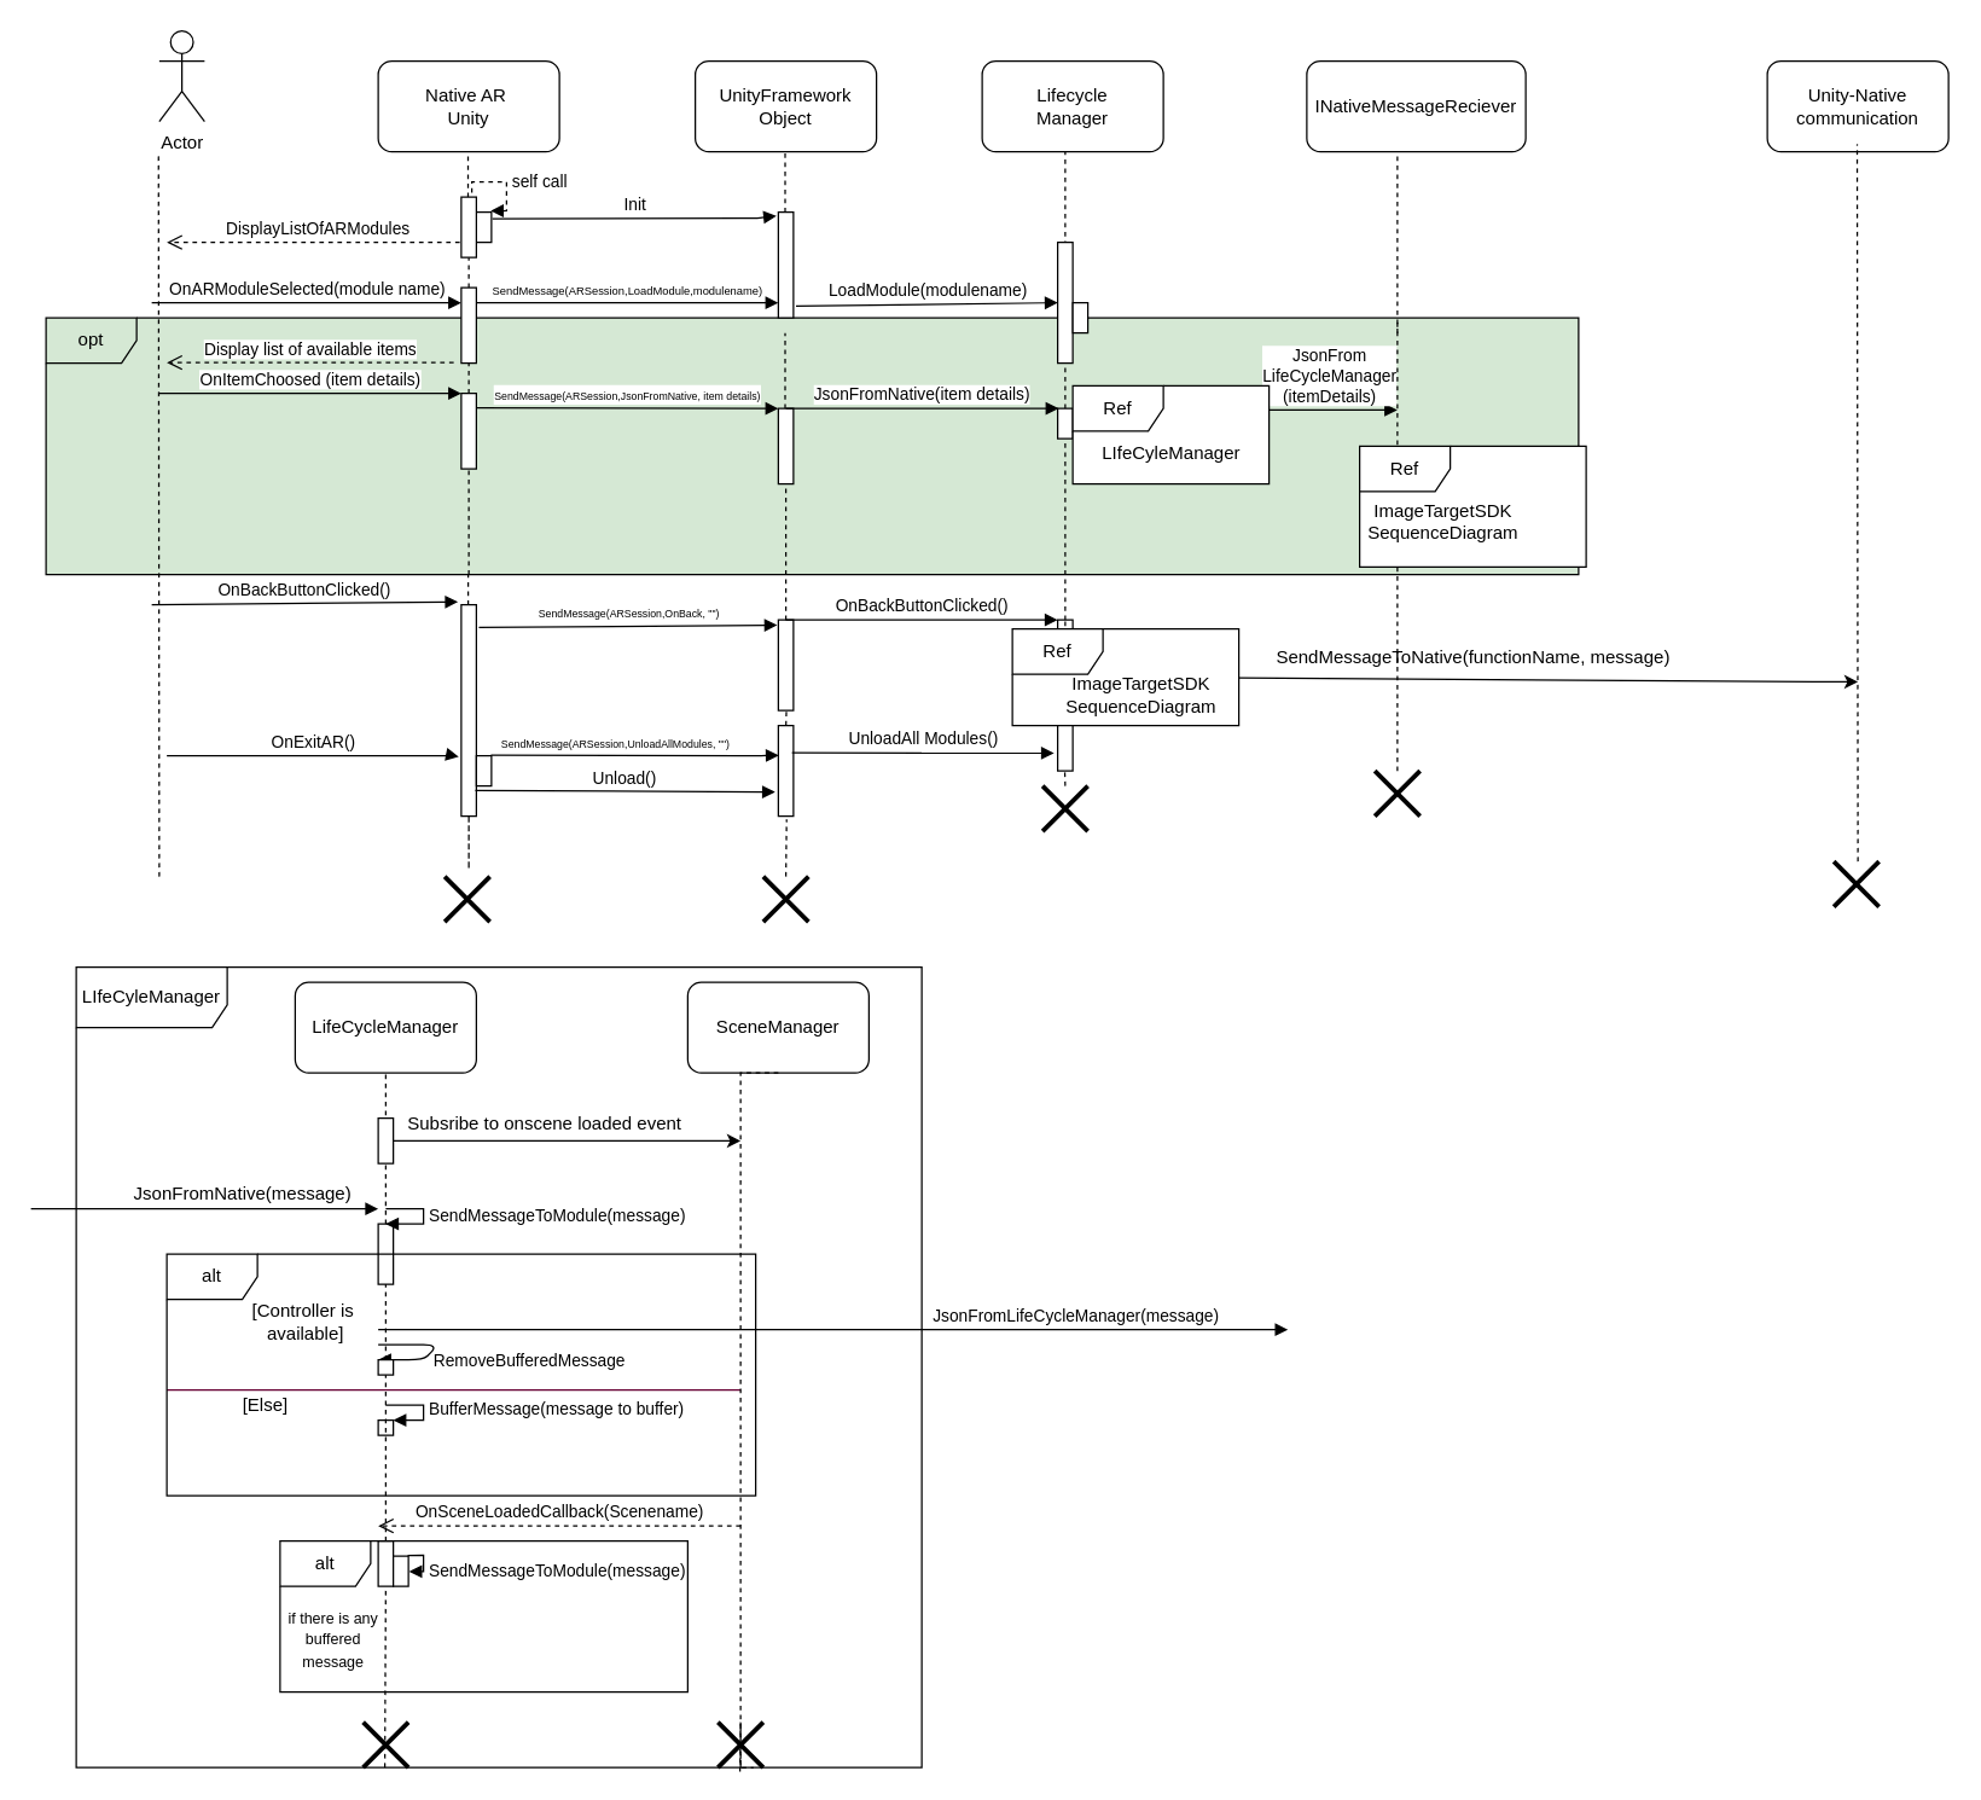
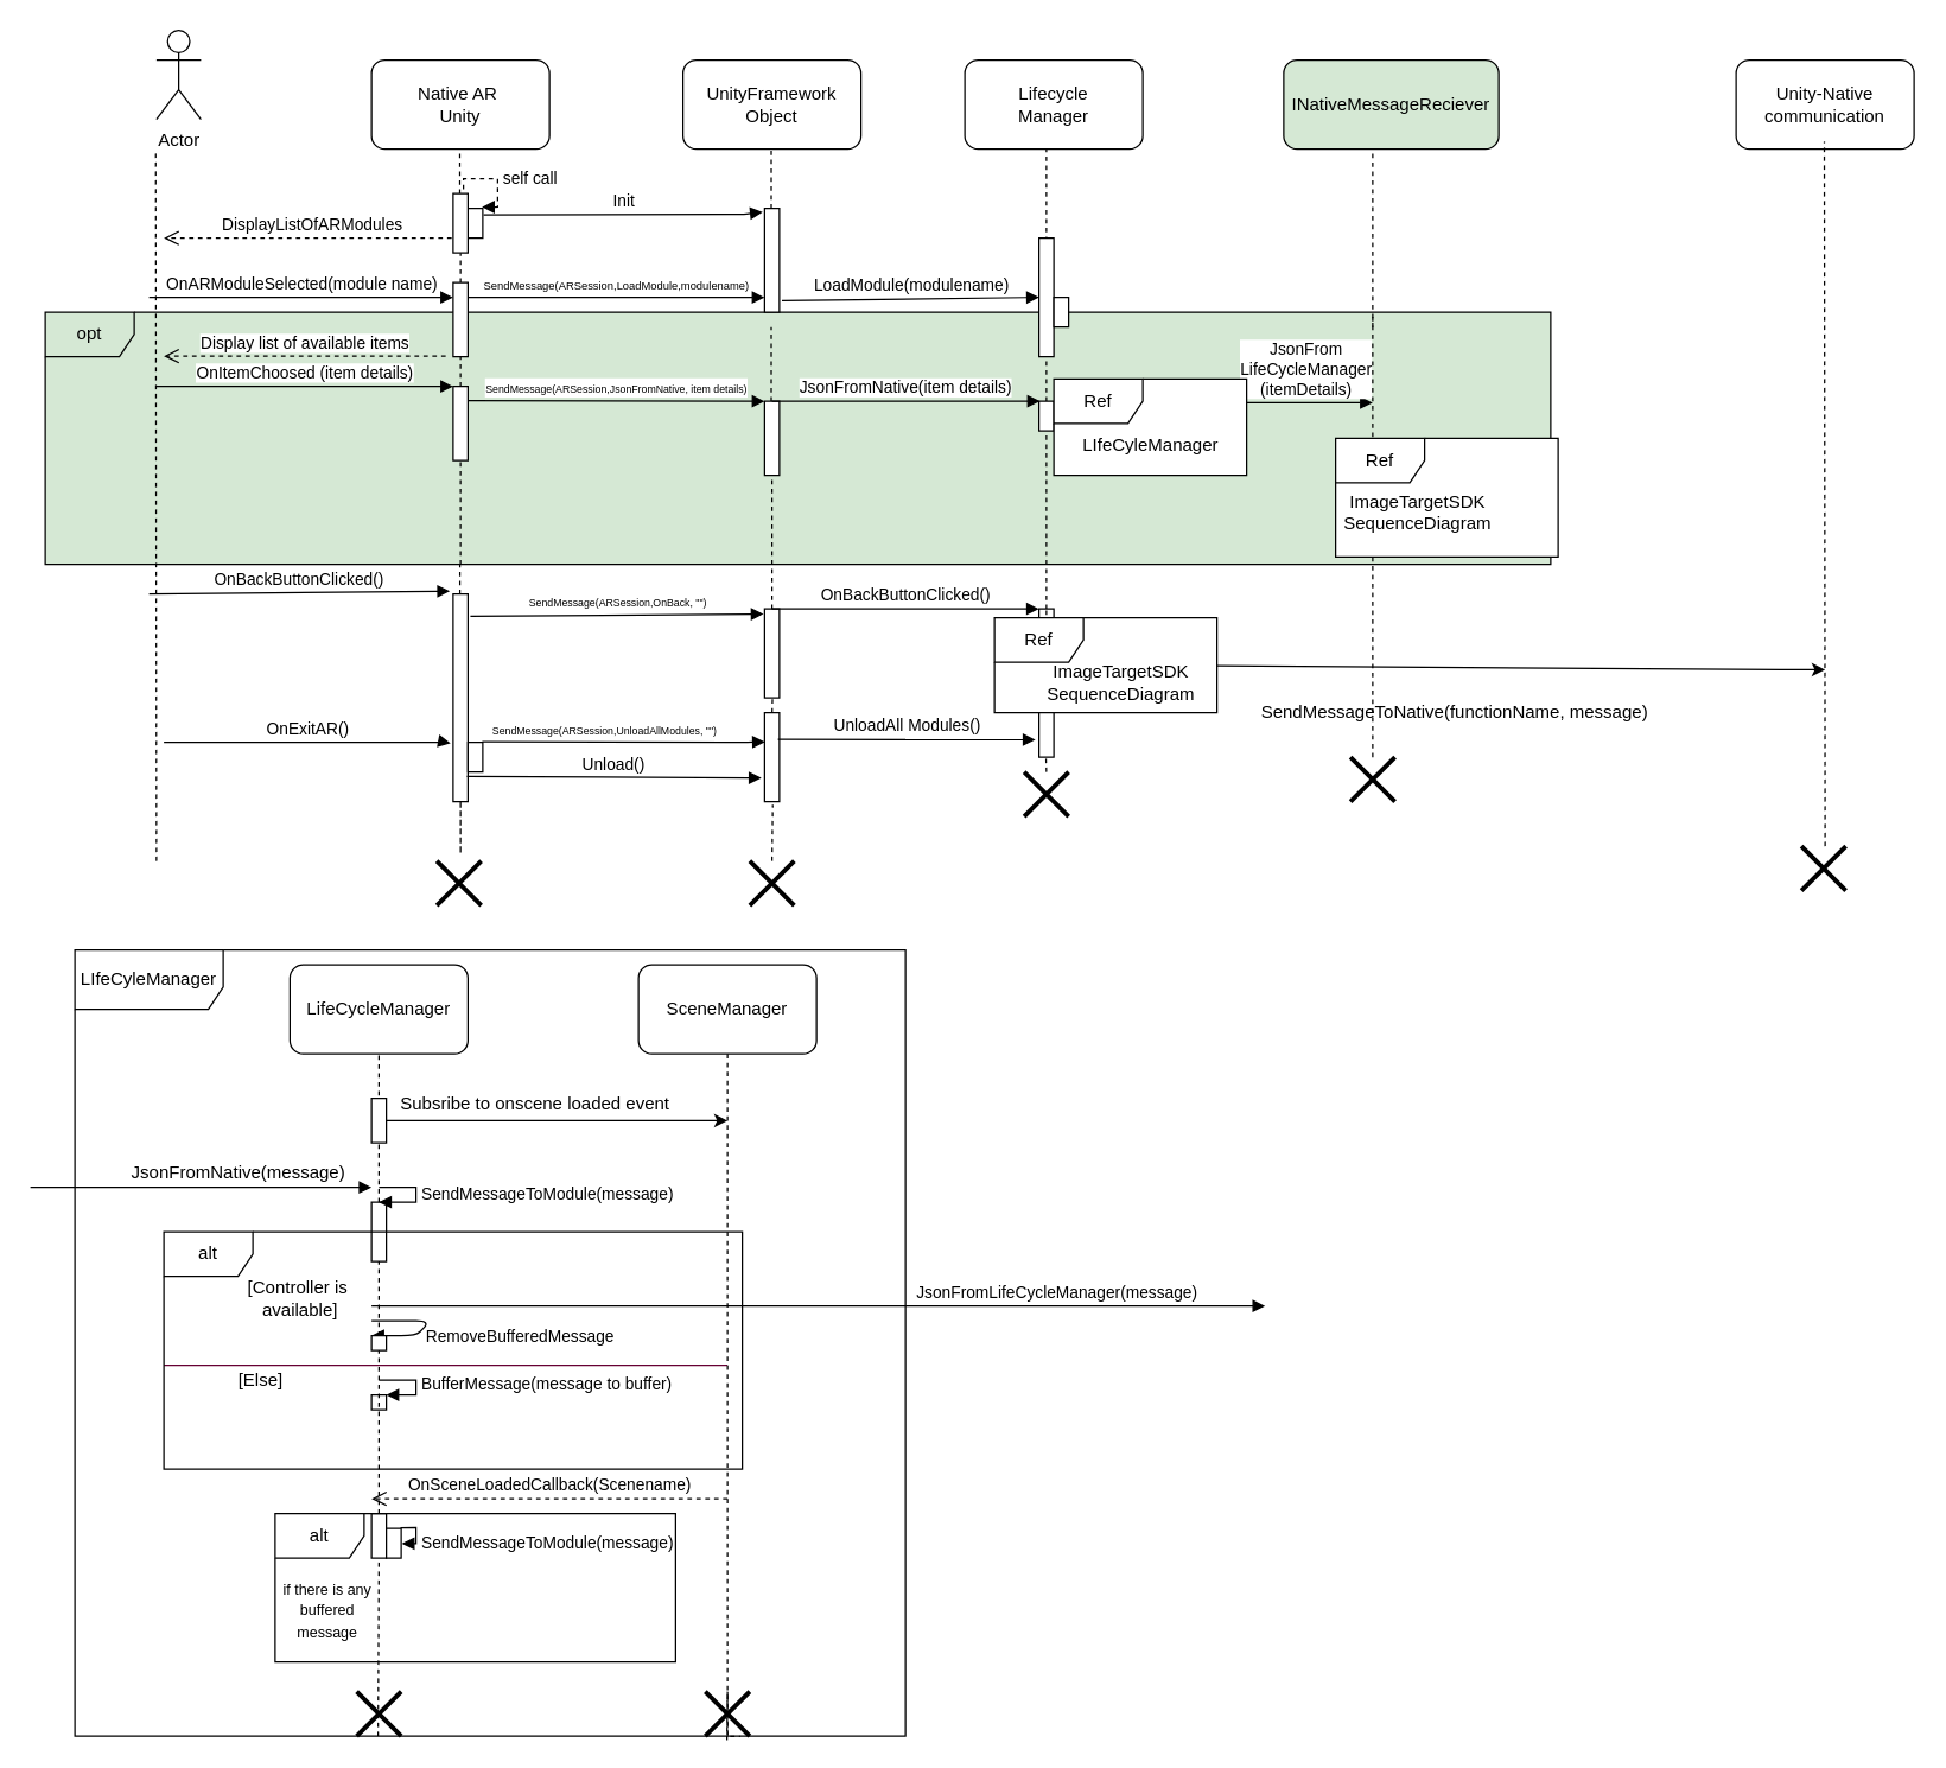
- <mxCell id="43" value="INativeMessageReciever" style="rounded=1;whiteSpace=wrap;html=1;" parent="1" vertex="1"><mxGeometry x="865" y="40" width="145" height="60" as="geometry" /></mxCell>
+ <mxCell id="43" value="INativeMessageReciever" style="rounded=1;whiteSpace=wrap;html=1;fillColor=#d5e8d4;" parent="1" vertex="1"><mxGeometry x="865" y="40" width="145" height="60" as="geometry" /></mxCell>
- <mxCell id="59" value="SendMessageToNative(functionName, message)" style="text;html=1;align=center;verticalAlign=middle;resizable=0;points=[];autosize=1;" parent="1" vertex="1"><mxGeometry x="835" y="425" width="280" height="20" as="geometry" /></mxCell>
+ <mxCell id="59" value="SendMessageToNative(functionName, message)" style="text;html=1;align=center;verticalAlign=middle;resizable=0;points=[];autosize=1;" parent="1" vertex="1"><mxGeometry x="840" y="470" width="280" height="20" as="geometry" /></mxCell>
- <mxCell id="77" value="SceneManager" style="rounded=1;whiteSpace=wrap;html=1;" vertex="1" parent="1"><mxGeometry x="455" y="650" width="120" height="60" as="geometry" /></mxCell>
+ <mxCell id="77" value="SceneManager" style="rounded=1;whiteSpace=wrap;html=1;" vertex="1" parent="1"><mxGeometry x="430" y="650" width="120" height="60" as="geometry" /></mxCell>
